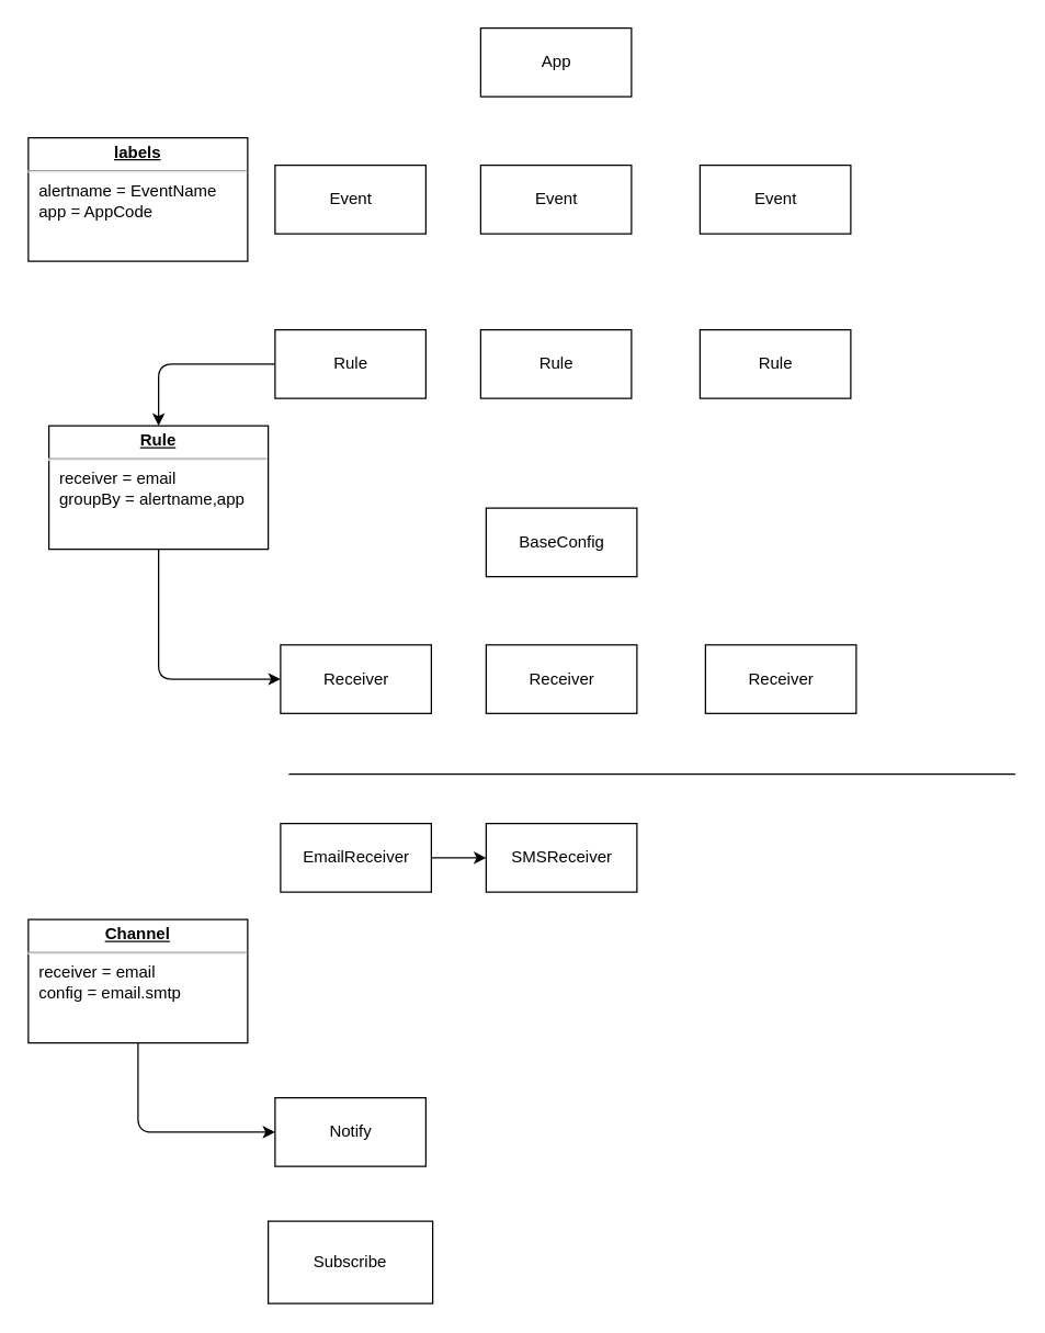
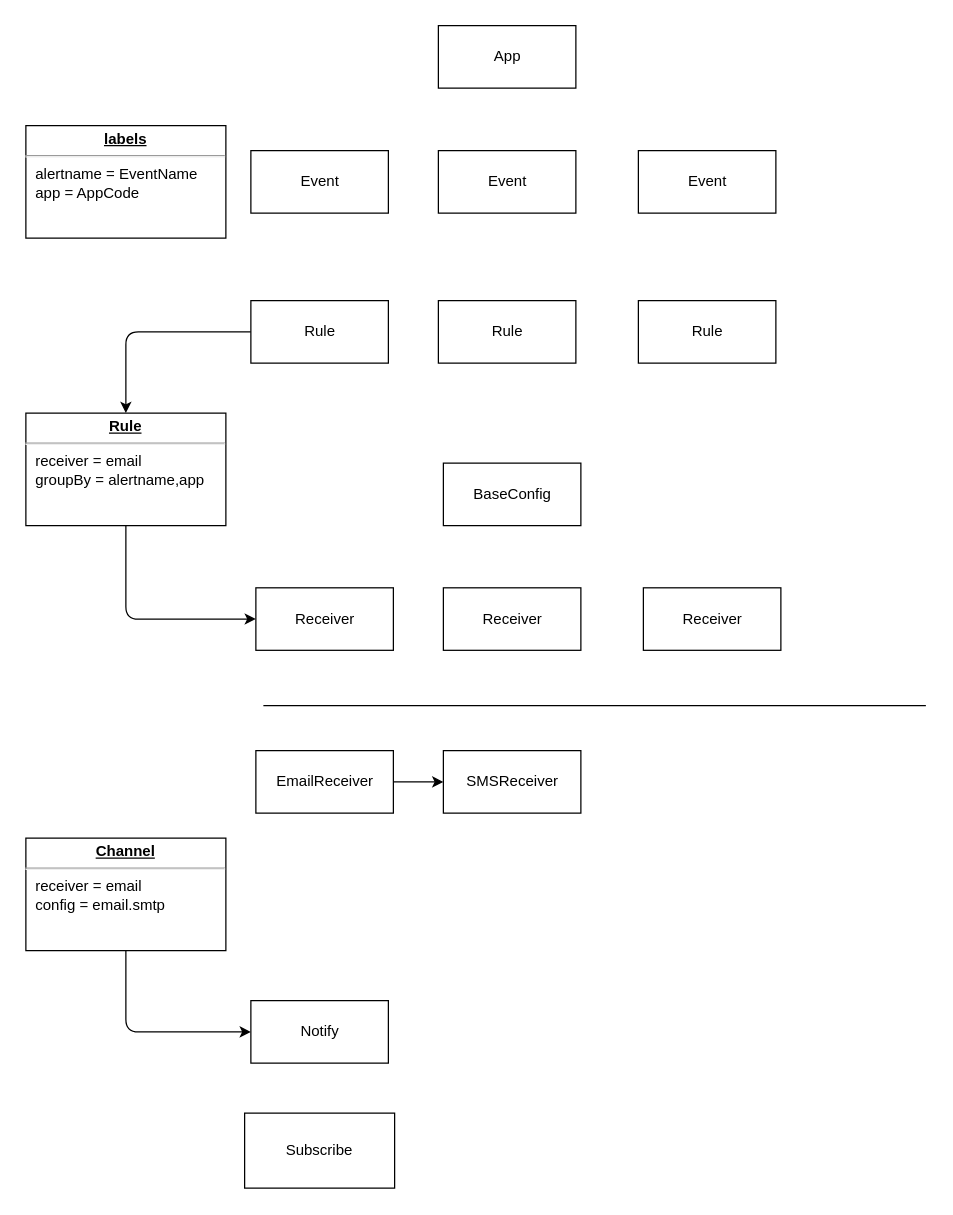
- <mxCell id="16" value="&lt;p style=&quot;margin:0px;margin-top:4px;text-align:center;text-decoration:underline;&quot;&gt;&lt;b&gt;Rule&lt;/b&gt;&lt;/p&gt;&lt;hr&gt;&lt;p style=&quot;margin:0px;margin-left:8px;&quot;&gt;receiver = email&lt;br&gt;groupBy = alertname,app&lt;br&gt;&lt;/p&gt;" style="verticalAlign=top;align=left;overflow=fill;fontSize=12;fontFamily=Helvetica;html=1;" parent="1" vertex="1"><mxGeometry x="35" y="310" width="160" height="90" as="geometry" /></mxCell>
+ <mxCell id="16" value="&lt;p style=&quot;margin:0px;margin-top:4px;text-align:center;text-decoration:underline;&quot;&gt;&lt;b&gt;Rule&lt;/b&gt;&lt;/p&gt;&lt;hr&gt;&lt;p style=&quot;margin:0px;margin-left:8px;&quot;&gt;receiver = email&lt;br&gt;groupBy = alertname,app&lt;br&gt;&lt;/p&gt;" style="verticalAlign=top;align=left;overflow=fill;fontSize=12;fontFamily=Helvetica;html=1;" parent="1" vertex="1"><mxGeometry x="20" y="330" width="160" height="90" as="geometry" /></mxCell>
